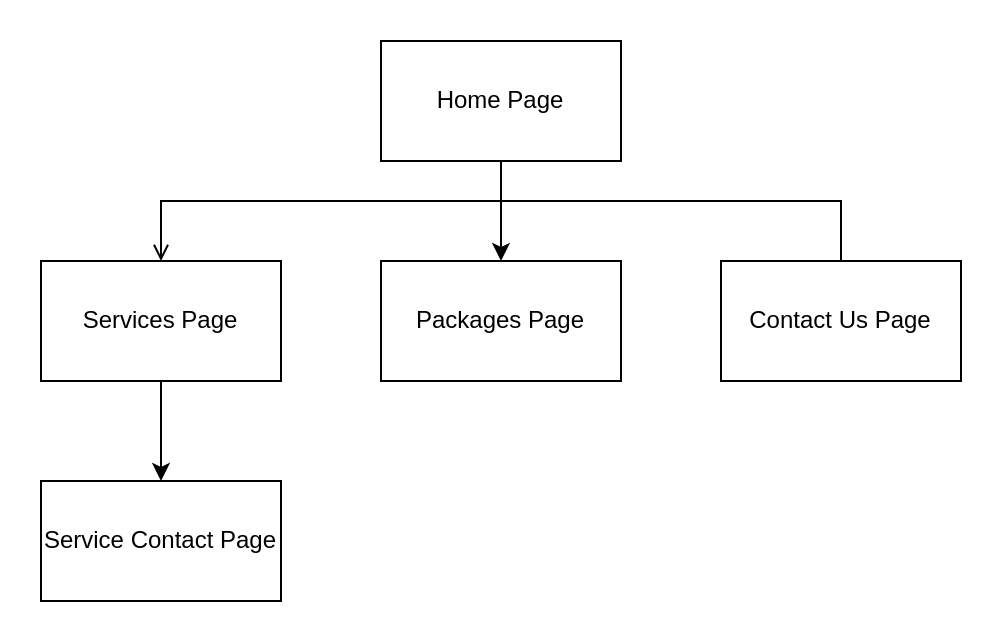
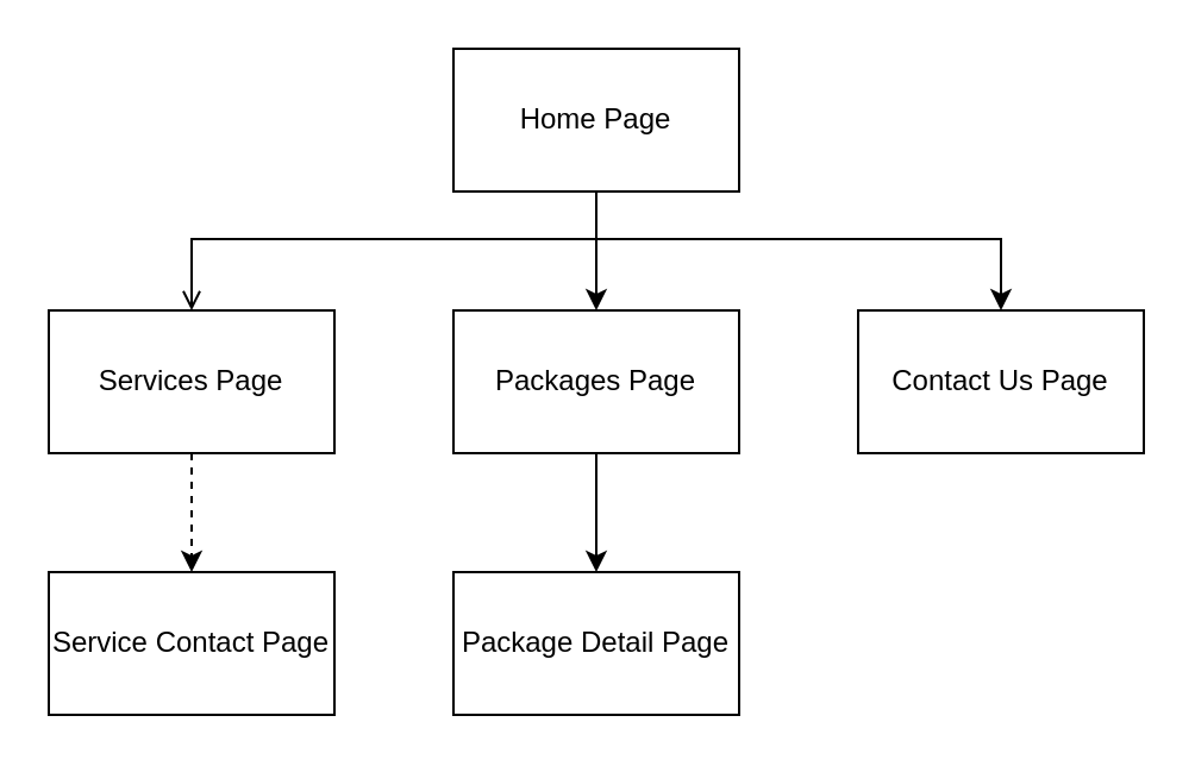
- <mxCell id="4" style="edgeStyle=orthogonalEdgeStyle;rounded=0;orthogonalLoop=1;jettySize=auto;html=1;entryX=0.5;entryY=0;entryDx=0;entryDy=0;endArrow=none;" edge="1" parent="1" source="5" target="10"><mxGeometry relative="1" as="geometry"><Array as="points"><mxPoint x="250" y="100" /><mxPoint x="420" y="100" /></Array></mxGeometry></mxCell>
+ <mxCell id="4" style="edgeStyle=orthogonalEdgeStyle;rounded=0;orthogonalLoop=1;jettySize=auto;html=1;entryX=0.5;entryY=0;entryDx=0;entryDy=0;" edge="1" parent="1" source="5" target="10"><mxGeometry relative="1" as="geometry"><Array as="points"><mxPoint x="250" y="100" /><mxPoint x="420" y="100" /></Array></mxGeometry></mxCell>
+ <mxCell id="8" style="edgeStyle=orthogonalEdgeStyle;rounded=0;orthogonalLoop=1;jettySize=auto;html=1;entryX=0.5;entryY=0;entryDx=0;entryDy=0;" edge="1" parent="1" source="9" target="12"><mxGeometry relative="1" as="geometry" /></mxCell>
- <mxCell id="6" style="edgeStyle=orthogonalEdgeStyle;rounded=0;orthogonalLoop=1;jettySize=auto;html=1;entryX=0.5;entryY=0;entryDx=0;entryDy=0;" edge="1" parent="1" source="7" target="11"><mxGeometry relative="1" as="geometry" /></mxCell>
+ <mxCell id="6" style="edgeStyle=orthogonalEdgeStyle;rounded=0;orthogonalLoop=1;jettySize=auto;html=1;entryX=0.5;entryY=0;entryDx=0;entryDy=0;dashed=1;" edge="1" parent="1" source="7" target="11"><mxGeometry relative="1" as="geometry" /></mxCell>
+ <mxCell id="12" value="Package Detail Page" style="rounded=0;whiteSpace=wrap;html=1;" vertex="1" parent="1"><mxGeometry x="190" y="240" width="120" height="60" as="geometry" /></mxCell>
